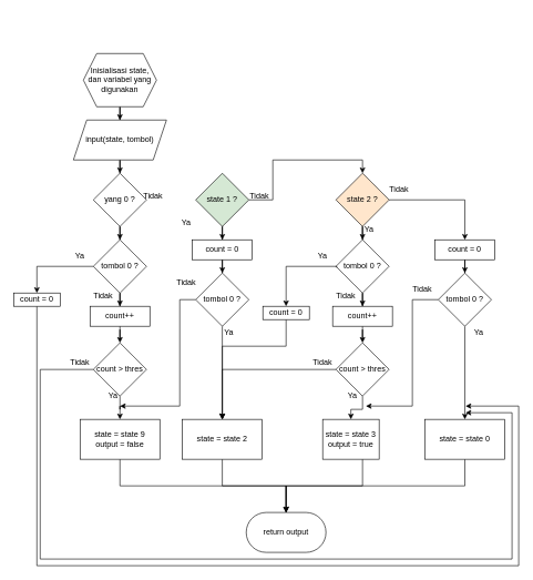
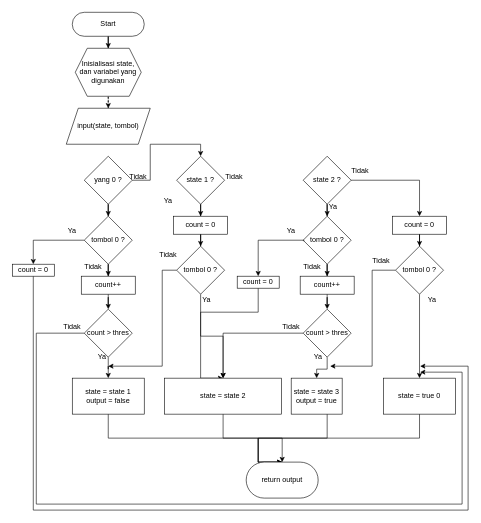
+ <mxCell id="3" value="Start" style="rounded=1;whiteSpace=wrap;html=1;fontSize=12;glass=0;strokeWidth=1;shadow=0;arcSize=50;" parent="1" vertex="1"><mxGeometry x="120" y="20" width="120" height="40" as="geometry" /></mxCell>
+ <mxCell id="2" value="" style="edgeStyle=orthogonalEdgeStyle;rounded=0;orthogonalLoop=1;jettySize=auto;html=1;" edge="1" parent="1" source="3" target="5"><mxGeometry relative="1" as="geometry" /></mxCell>
- <mxCell id="4" value="" style="edgeStyle=orthogonalEdgeStyle;rounded=0;orthogonalLoop=1;jettySize=auto;html=1;" edge="1" parent="1" source="5" target="7"><mxGeometry relative="1" as="geometry" /></mxCell>
+ <mxCell id="4" value="" style="edgeStyle=orthogonalEdgeStyle;rounded=0;orthogonalLoop=1;jettySize=auto;html=1;dashed=1;" edge="1" parent="1" source="5" target="7"><mxGeometry relative="1" as="geometry" /></mxCell>
+ <mxCell id="9" style="edgeStyle=orthogonalEdgeStyle;rounded=0;orthogonalLoop=1;jettySize=auto;html=1;entryX=0.5;entryY=0;entryDx=0;entryDy=0;" edge="1" parent="1" source="10" target="26"><mxGeometry relative="1" as="geometry"><Array as="points"><mxPoint x="250" y="300" /><mxPoint x="250" y="240" /><mxPoint x="334" y="240" /></Array></mxGeometry></mxCell>
- <mxCell id="25" style="edgeStyle=orthogonalEdgeStyle;rounded=0;orthogonalLoop=1;jettySize=auto;html=1;entryX=0.5;entryY=0;entryDx=0;entryDy=0;" edge="1" parent="1" source="26" target="36"><mxGeometry relative="1" as="geometry"><Array as="points"><mxPoint x="410" y="300" /><mxPoint x="410" y="240" /><mxPoint x="545" y="240" /></Array></mxGeometry></mxCell>
- <mxCell id="6" value="" style="edgeStyle=orthogonalEdgeStyle;rounded=0;orthogonalLoop=1;jettySize=auto;html=1;" edge="1" parent="1" source="7" target="10"><mxGeometry relative="1" as="geometry" /></mxCell>
- <mxCell id="26" value="state 1 ?" style="rhombus;whiteSpace=wrap;html=1;fillColor=#d5e8d4;" vertex="1" parent="1"><mxGeometry x="294" y="260" width="80" height="80" as="geometry" /></mxCell>
+ <mxCell id="26" value="state 1 ?" style="rhombus;whiteSpace=wrap;html=1;" vertex="1" parent="1"><mxGeometry x="294" y="260" width="80" height="80" as="geometry" /></mxCell>
- <mxCell id="36" value="state 2 ?" style="rhombus;whiteSpace=wrap;html=1;fillColor=#ffe6cc;" vertex="1" parent="1"><mxGeometry x="505" y="260" width="80" height="80" as="geometry" /></mxCell>
+ <mxCell id="36" value="state 2 ?" style="rhombus;whiteSpace=wrap;html=1;" vertex="1" parent="1"><mxGeometry x="505" y="260" width="80" height="80" as="geometry" /></mxCell>
- <mxCell id="59" value="state = state 9&lt;br&gt;output = false" style="rounded=0;whiteSpace=wrap;html=1;" vertex="1" parent="1"><mxGeometry x="120" y="630" width="120" height="60" as="geometry" /></mxCell>
+ <mxCell id="59" value="state = state 1&lt;br&gt;output = false" style="rounded=0;whiteSpace=wrap;html=1;" vertex="1" parent="1"><mxGeometry x="120" y="630" width="120" height="60" as="geometry" /></mxCell>
- <mxCell id="61" value="state = state 2" style="rounded=0;whiteSpace=wrap;html=1;" vertex="1" parent="1"><mxGeometry x="274" y="630" width="120" height="60" as="geometry" /></mxCell>
+ <mxCell id="61" value="state = state 2" style="rounded=0;whiteSpace=wrap;html=1;" vertex="1" parent="1"><mxGeometry x="274" y="630" width="195" height="60" as="geometry" /></mxCell>
- <mxCell id="65" value="state = state 0" style="rounded=0;whiteSpace=wrap;html=1;" vertex="1" parent="1"><mxGeometry x="639" y="630" width="120" height="60" as="geometry" /></mxCell>
+ <mxCell id="65" value="state = true 0" style="rounded=0;whiteSpace=wrap;html=1;" vertex="1" parent="1"><mxGeometry x="639" y="630" width="120" height="60" as="geometry" /></mxCell>
- <mxCell id="70" value="return output" style="rounded=1;whiteSpace=wrap;html=1;arcSize=50;" vertex="1" parent="1"><mxGeometry x="370" y="770" width="120" height="60" as="geometry" /></mxCell>
+ <mxCell id="70" value="return output" style="rounded=1;whiteSpace=wrap;html=1;arcSize=50;" vertex="1" parent="1"><mxGeometry x="410" y="770" width="120" height="60" as="geometry" /></mxCell>
